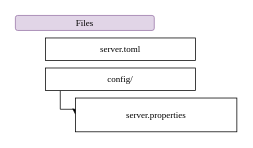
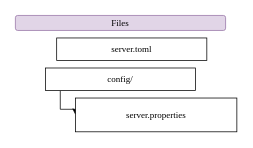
- <mxCell id="6" value="&lt;font face=&quot;Lucida Console&quot;&gt;Files&lt;/font&gt;" style="rounded=1;whiteSpace=wrap;html=1;fillColor=#e1d5e7;strokeColor=#9673a6;" vertex="1" parent="1"><mxGeometry x="20" y="20" width="185" height="20" as="geometry" /></mxCell>
+ <mxCell id="6" value="&lt;font face=&quot;Lucida Console&quot;&gt;Files&lt;/font&gt;" style="rounded=1;whiteSpace=wrap;html=1;fillColor=#e1d5e7;strokeColor=#9673a6;" vertex="1" parent="1"><mxGeometry x="20" y="20" width="280" height="20" as="geometry" /></mxCell>
- <mxCell id="2" value="&lt;font face=&quot;Lucida Console&quot;&gt;server.toml&lt;/font&gt;" style="rounded=0;whiteSpace=wrap;html=1;" vertex="1" parent="1"><mxGeometry x="60" y="50" width="200" height="30" as="geometry" /></mxCell>
+ <mxCell id="2" value="&lt;font face=&quot;Lucida Console&quot;&gt;server.toml&lt;/font&gt;" style="rounded=0;whiteSpace=wrap;html=1;" vertex="1" parent="1"><mxGeometry x="75" y="50" width="200" height="30" as="geometry" /></mxCell>
